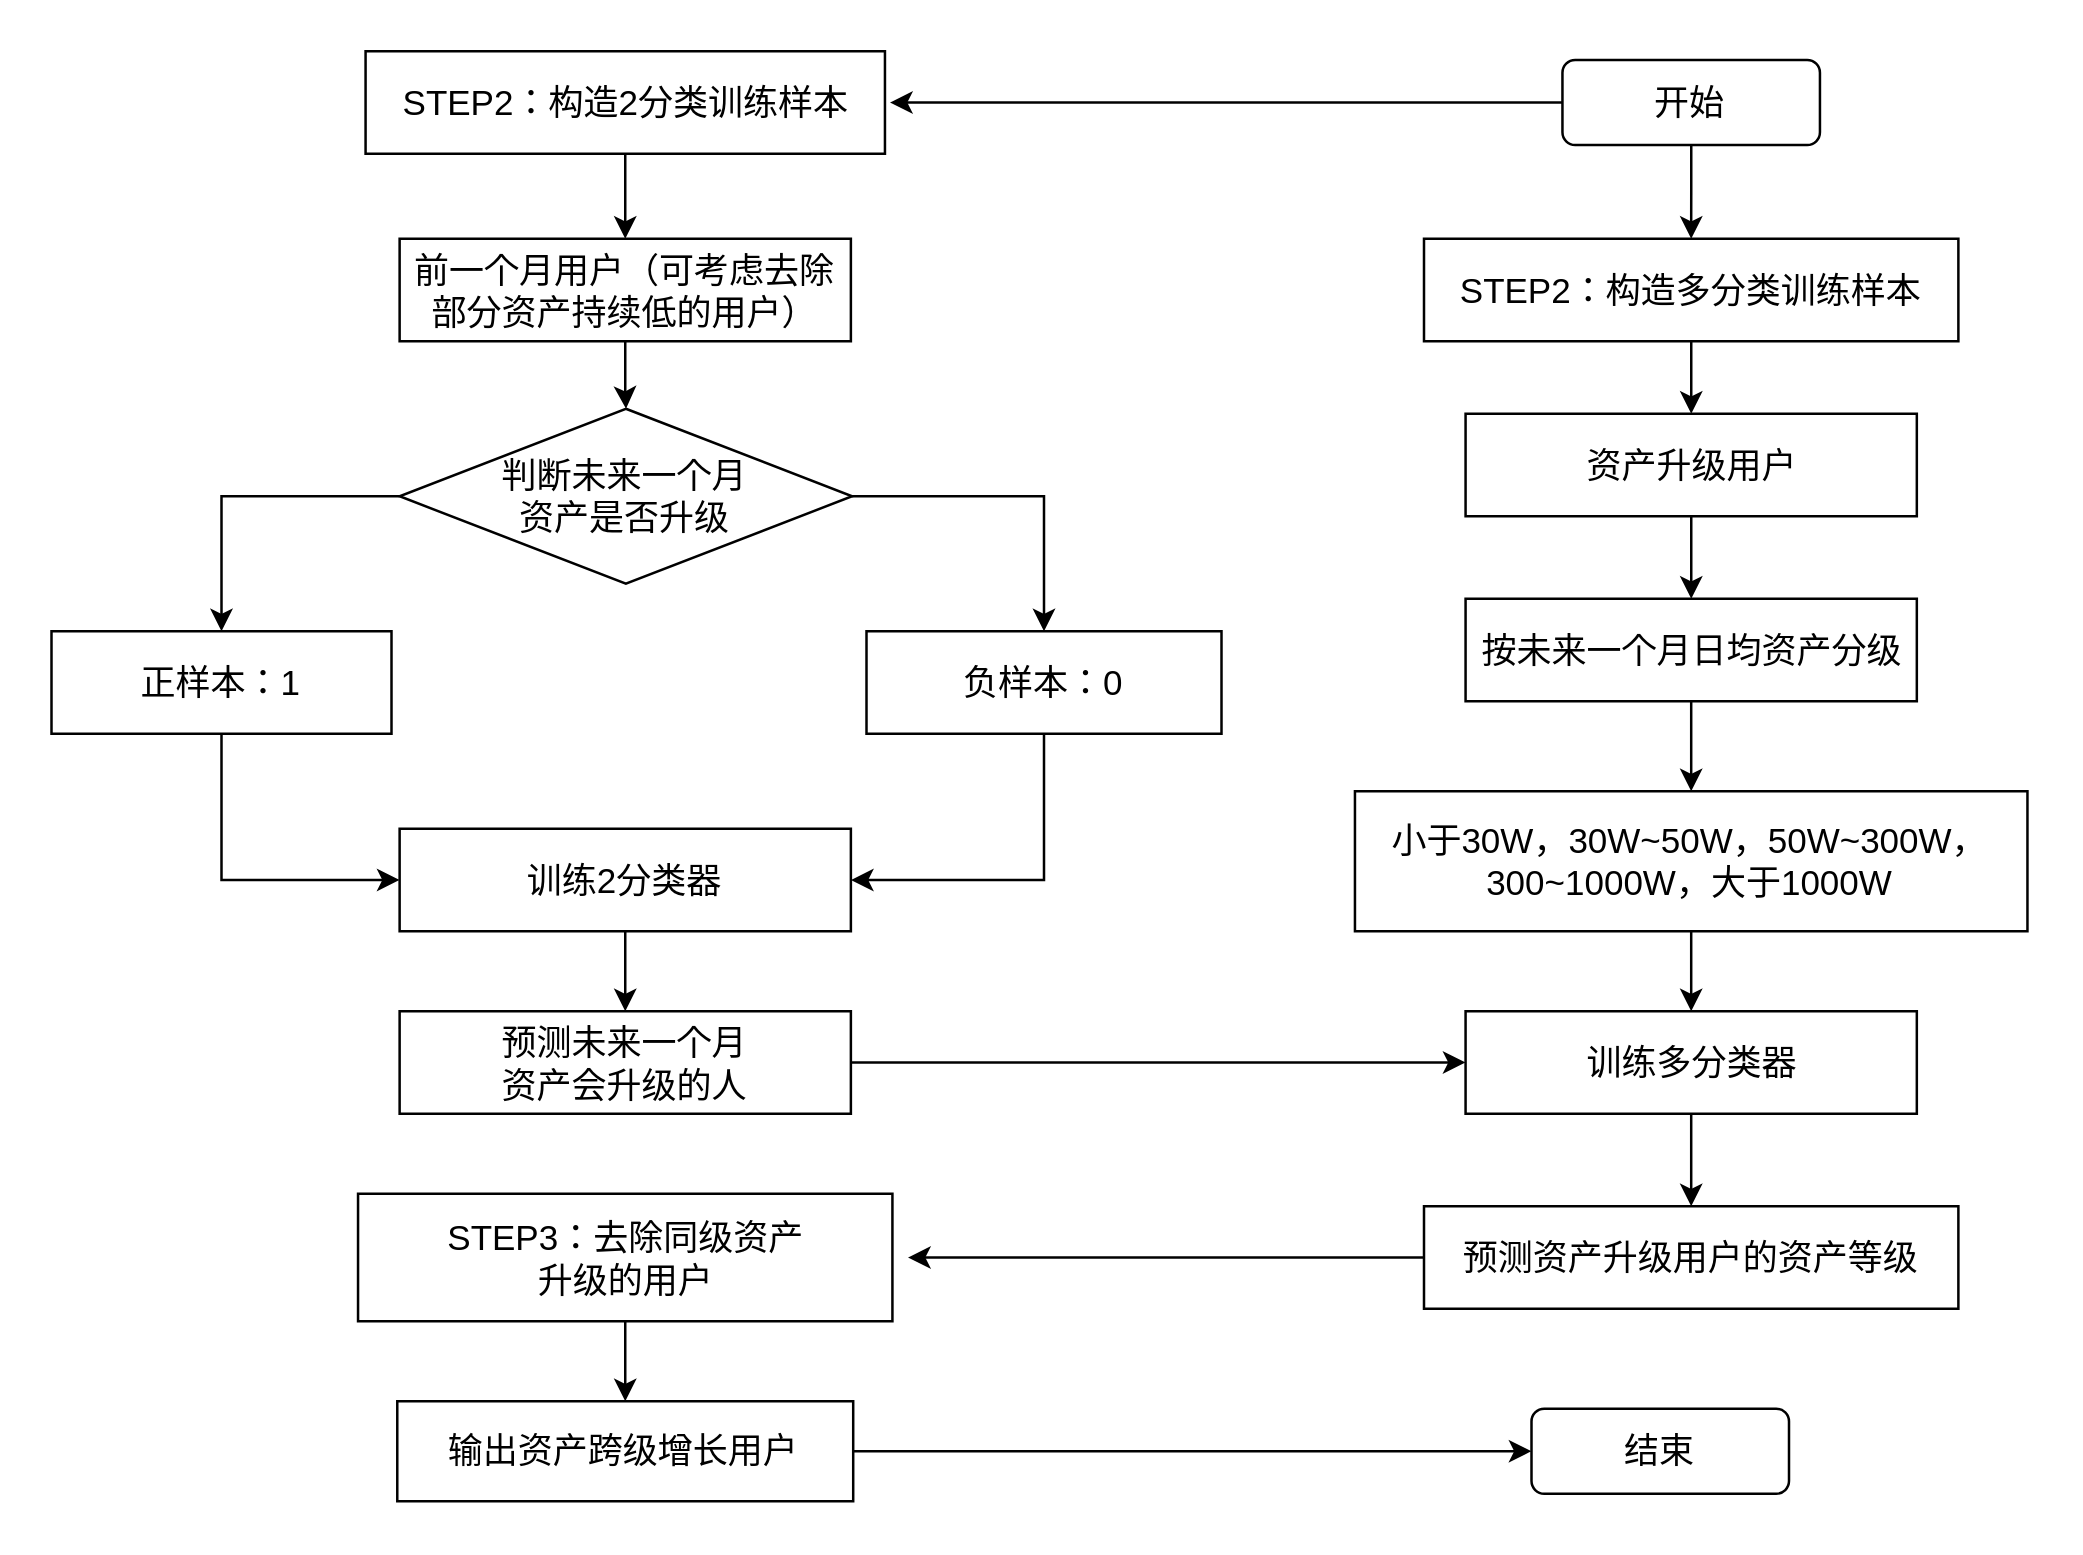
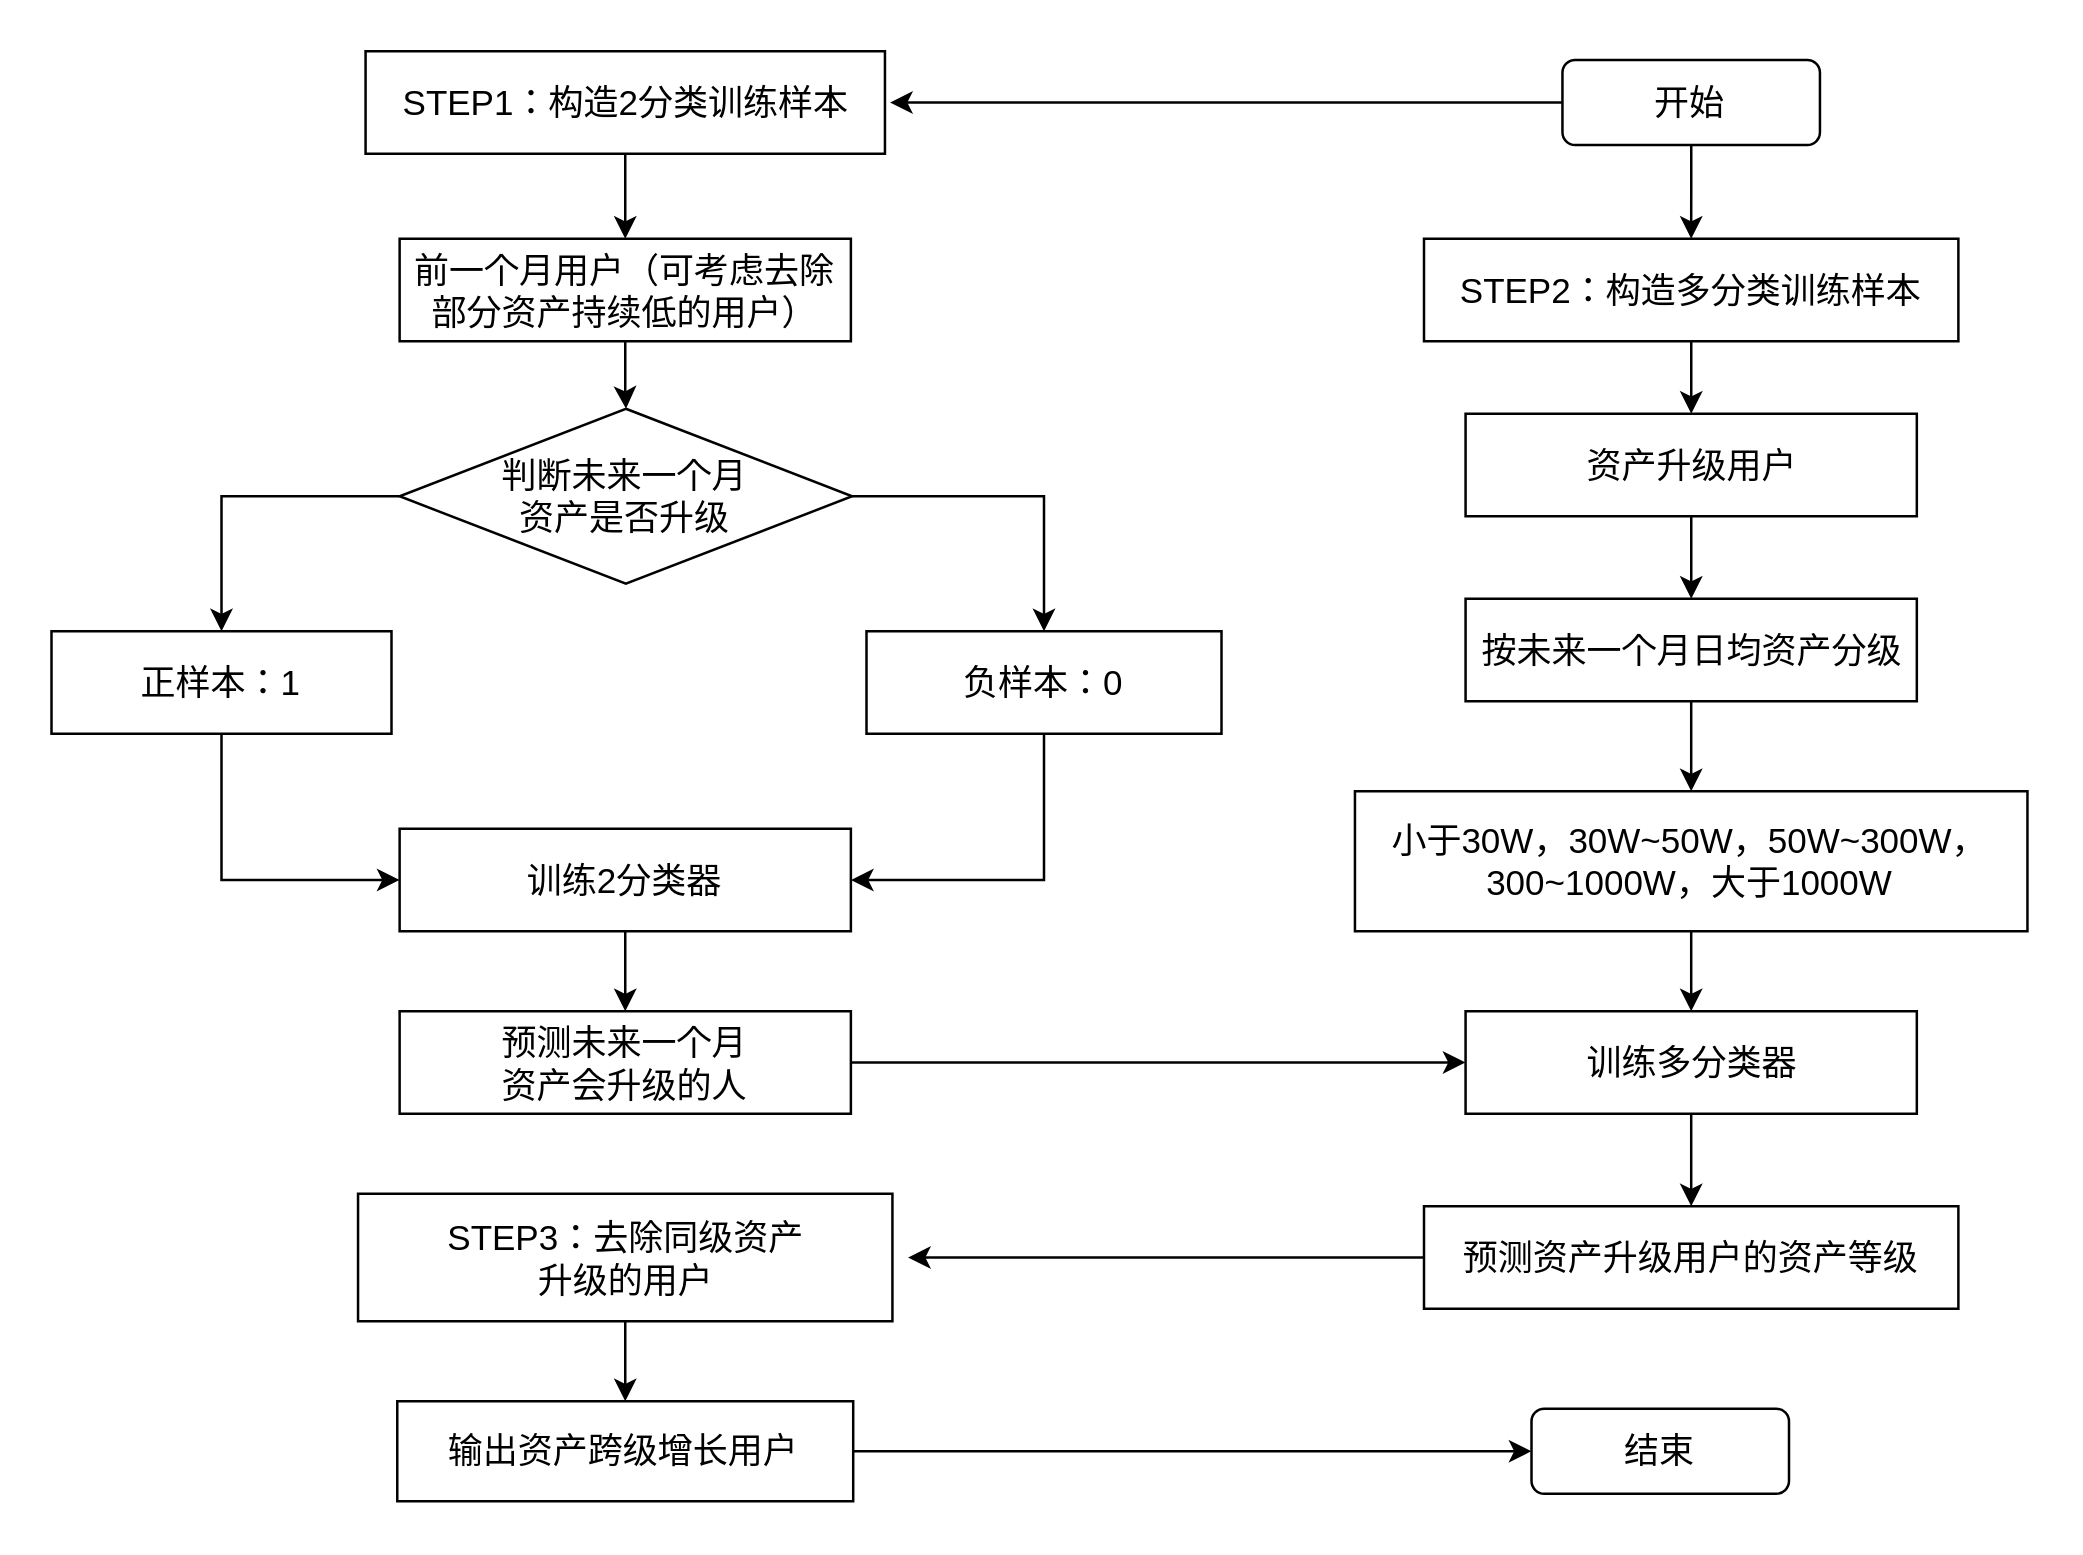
- <mxCell id="3" value="STEP2：构造2分类训练样本" style="rounded=0;whiteSpace=wrap;html=1;fontSize=14;" vertex="1" parent="1"><mxGeometry x="145.63" y="20" width="207.75" height="41" as="geometry" /></mxCell>
+ <mxCell id="3" value="STEP1：构造2分类训练样本" style="rounded=0;whiteSpace=wrap;html=1;fontSize=14;" vertex="1" parent="1"><mxGeometry x="145.63" y="20" width="207.75" height="41" as="geometry" /></mxCell>
